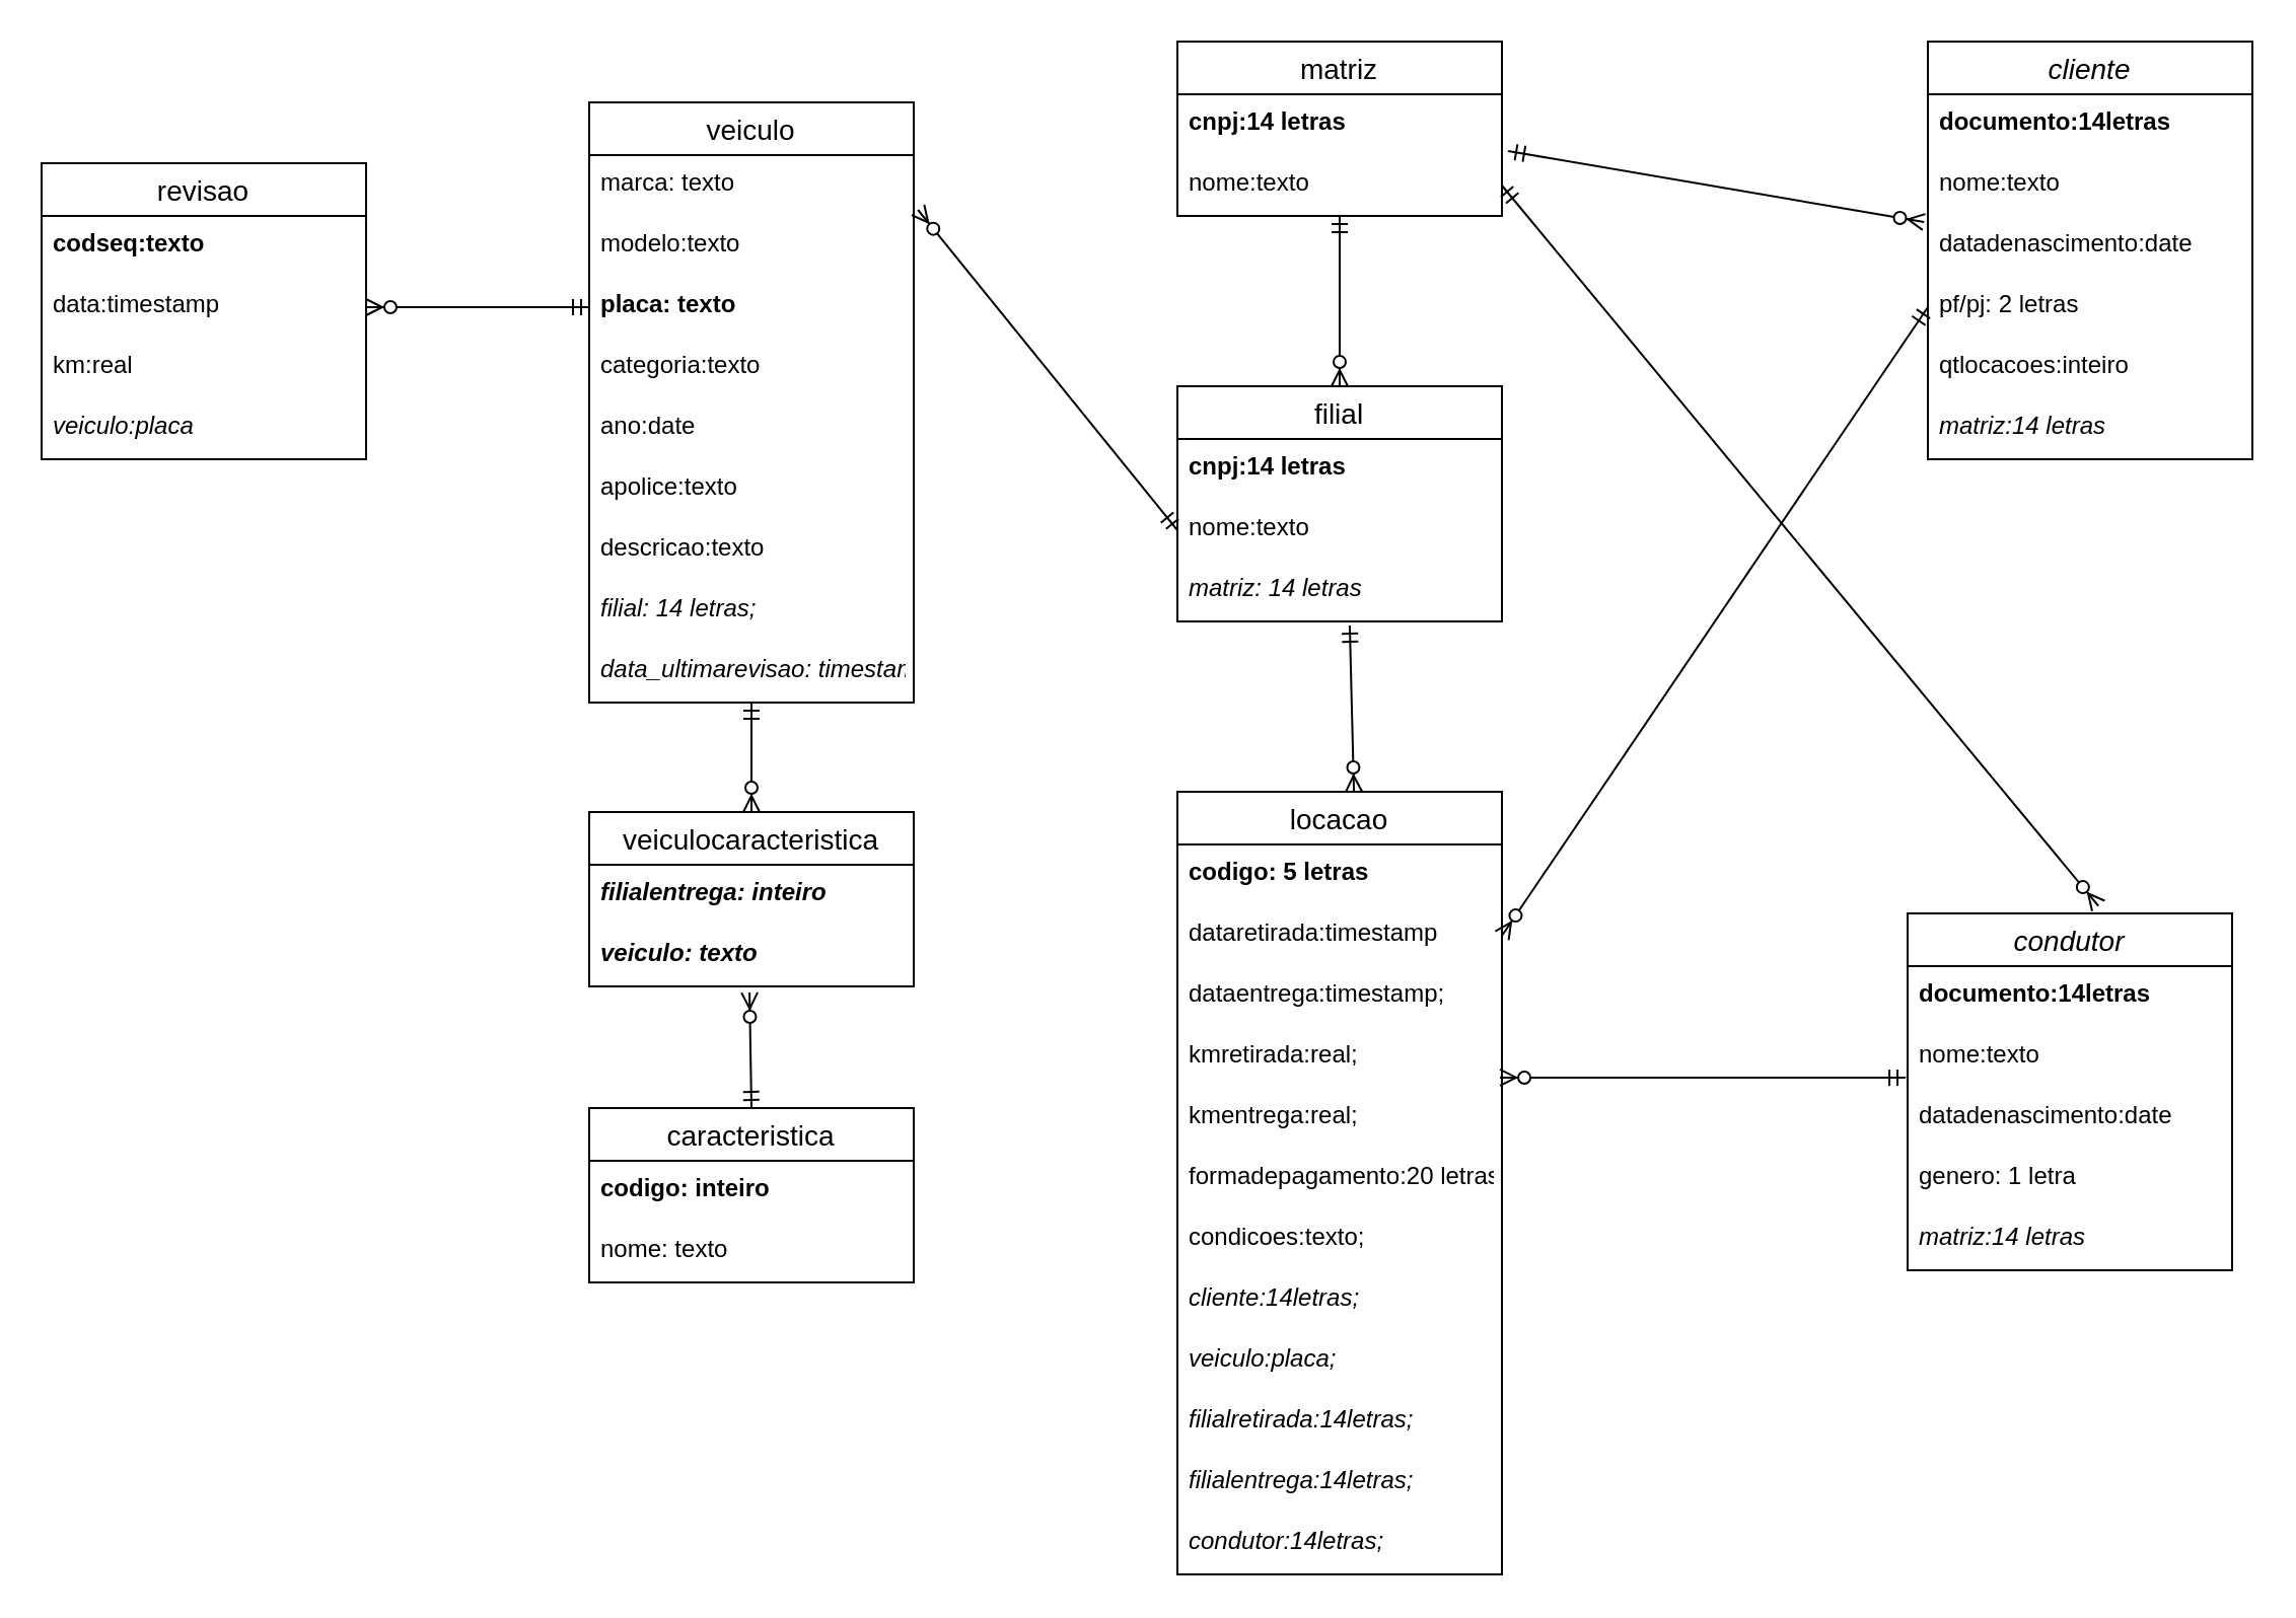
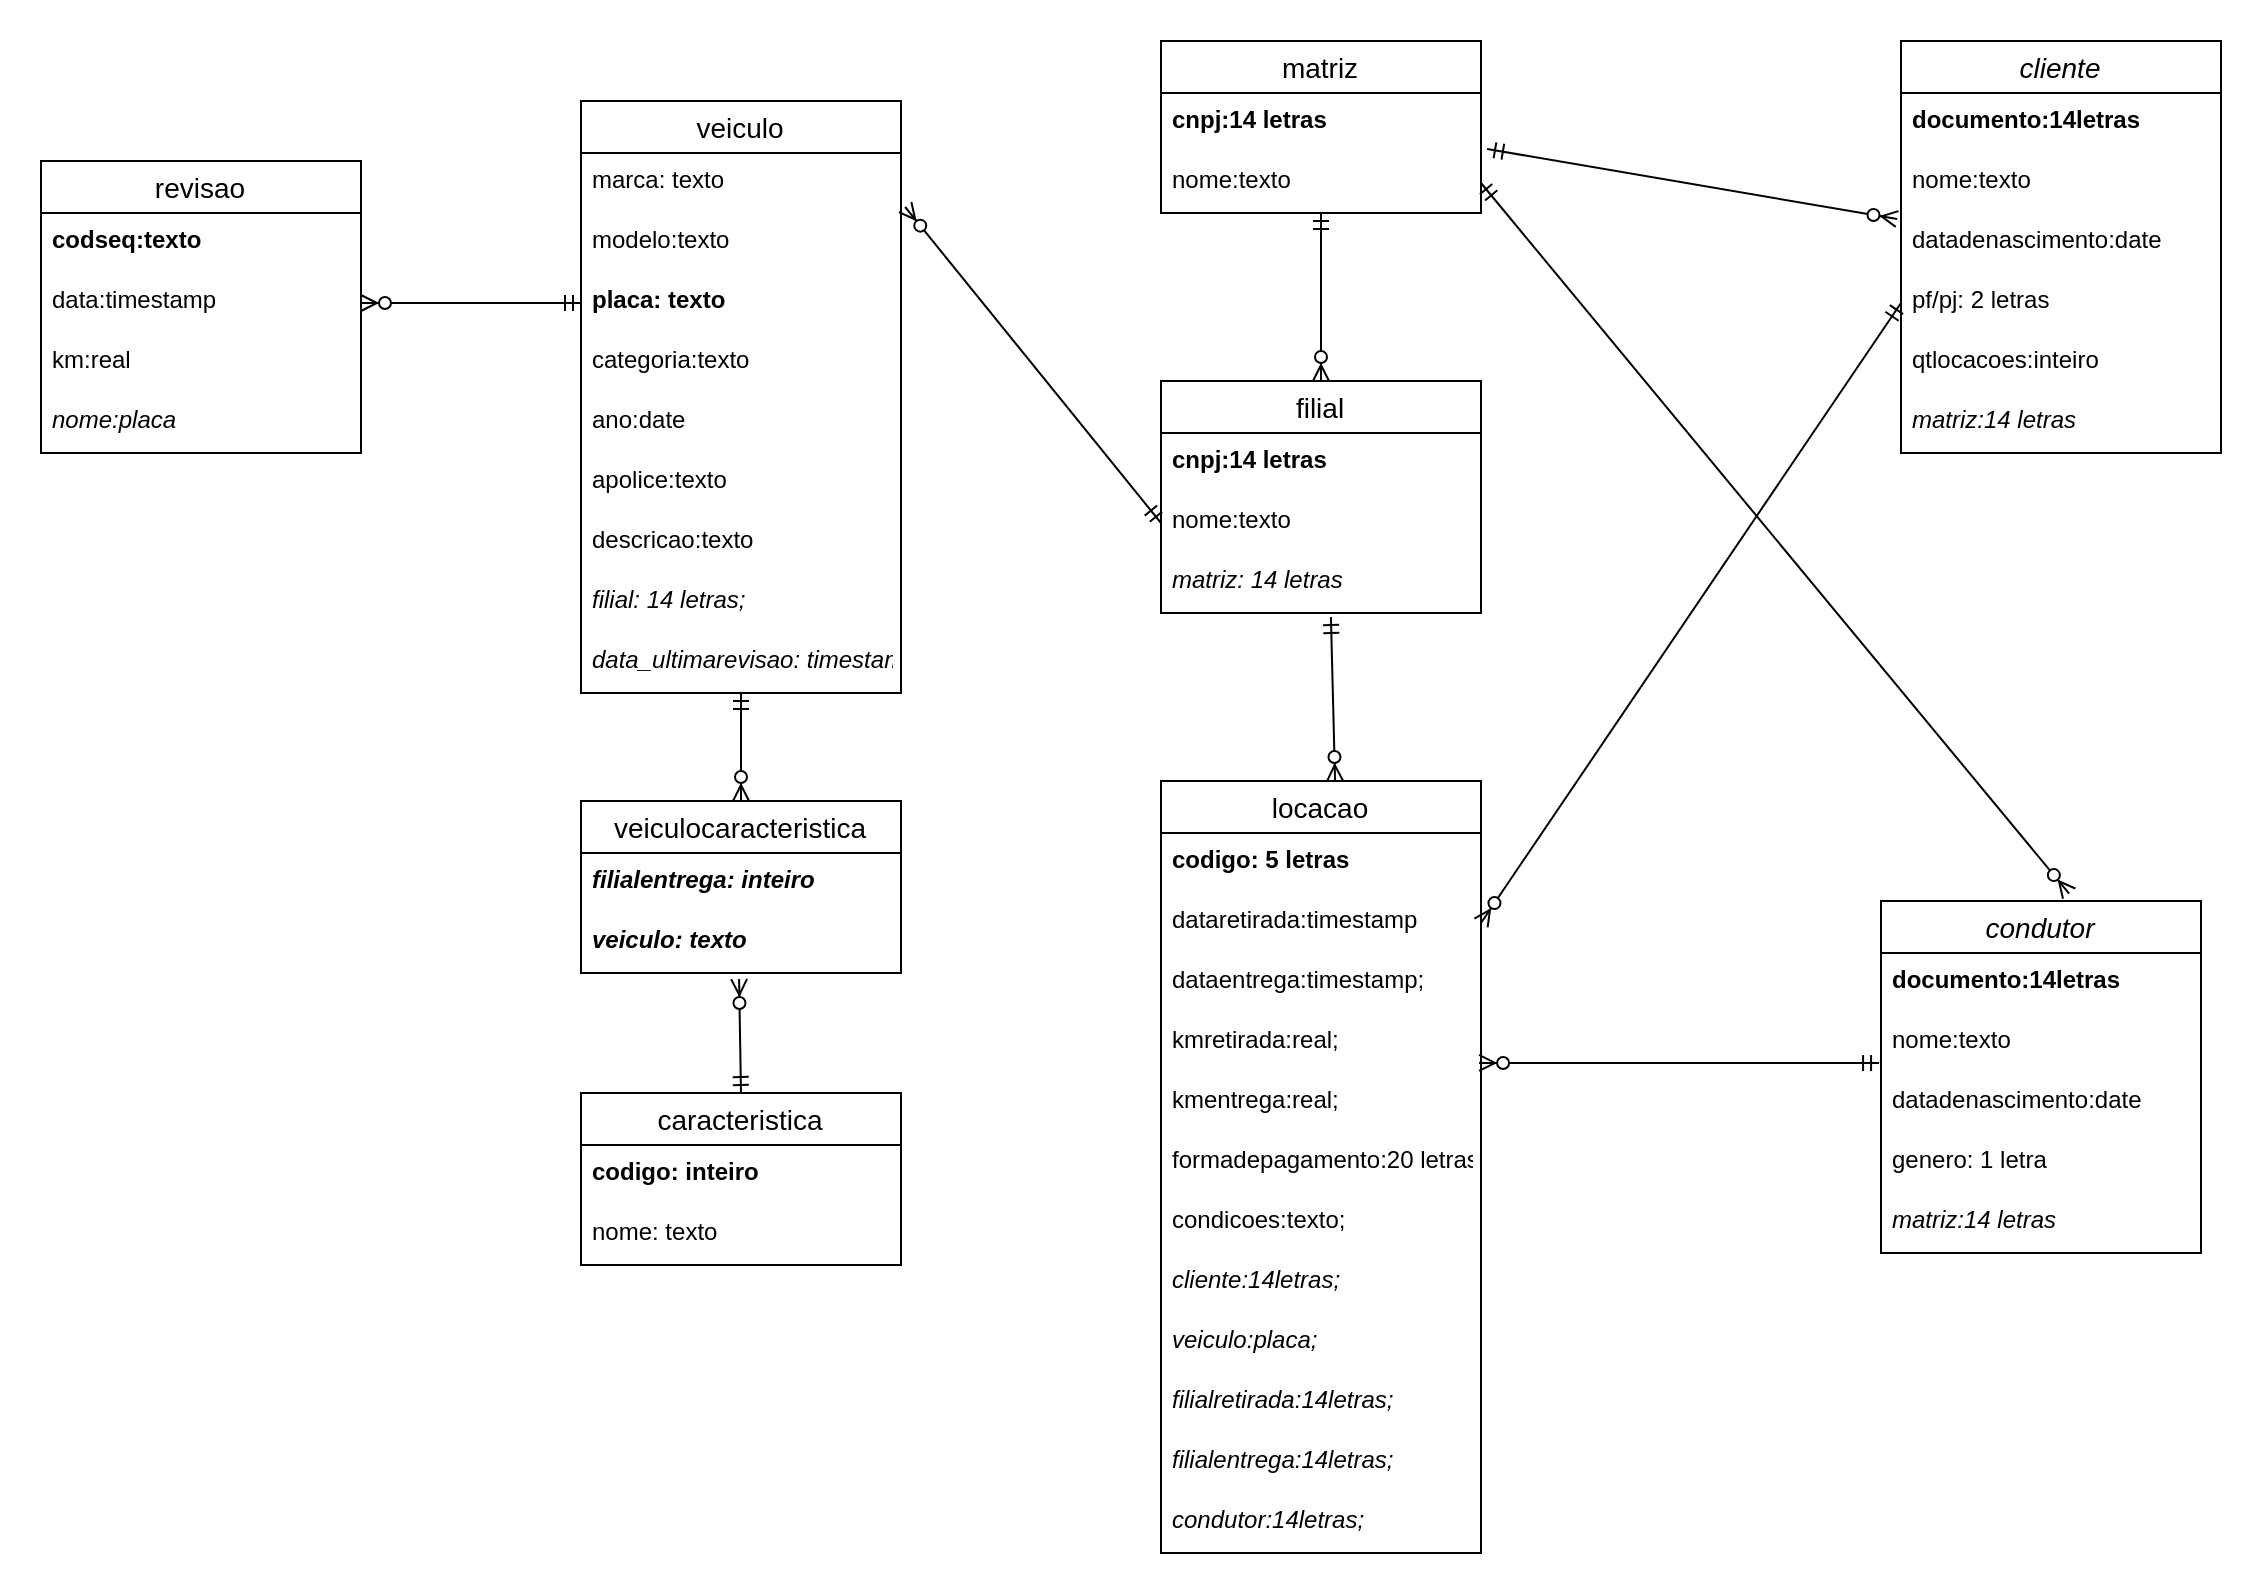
- <mxCell id="6" value="veiculo:placa" style="text;strokeColor=none;fillColor=none;spacingLeft=4;spacingRight=4;overflow=hidden;rotatable=0;points=[[0,0.5],[1,0.5]];portConstraint=eastwest;fontSize=12;fontStyle=2" parent="2" vertex="1"><mxGeometry y="116" width="160" height="30" as="geometry" /></mxCell>
+ <mxCell id="6" value="nome:placa" style="text;strokeColor=none;fillColor=none;spacingLeft=4;spacingRight=4;overflow=hidden;rotatable=0;points=[[0,0.5],[1,0.5]];portConstraint=eastwest;fontSize=12;fontStyle=2" parent="2" vertex="1"><mxGeometry y="116" width="160" height="30" as="geometry" /></mxCell>
